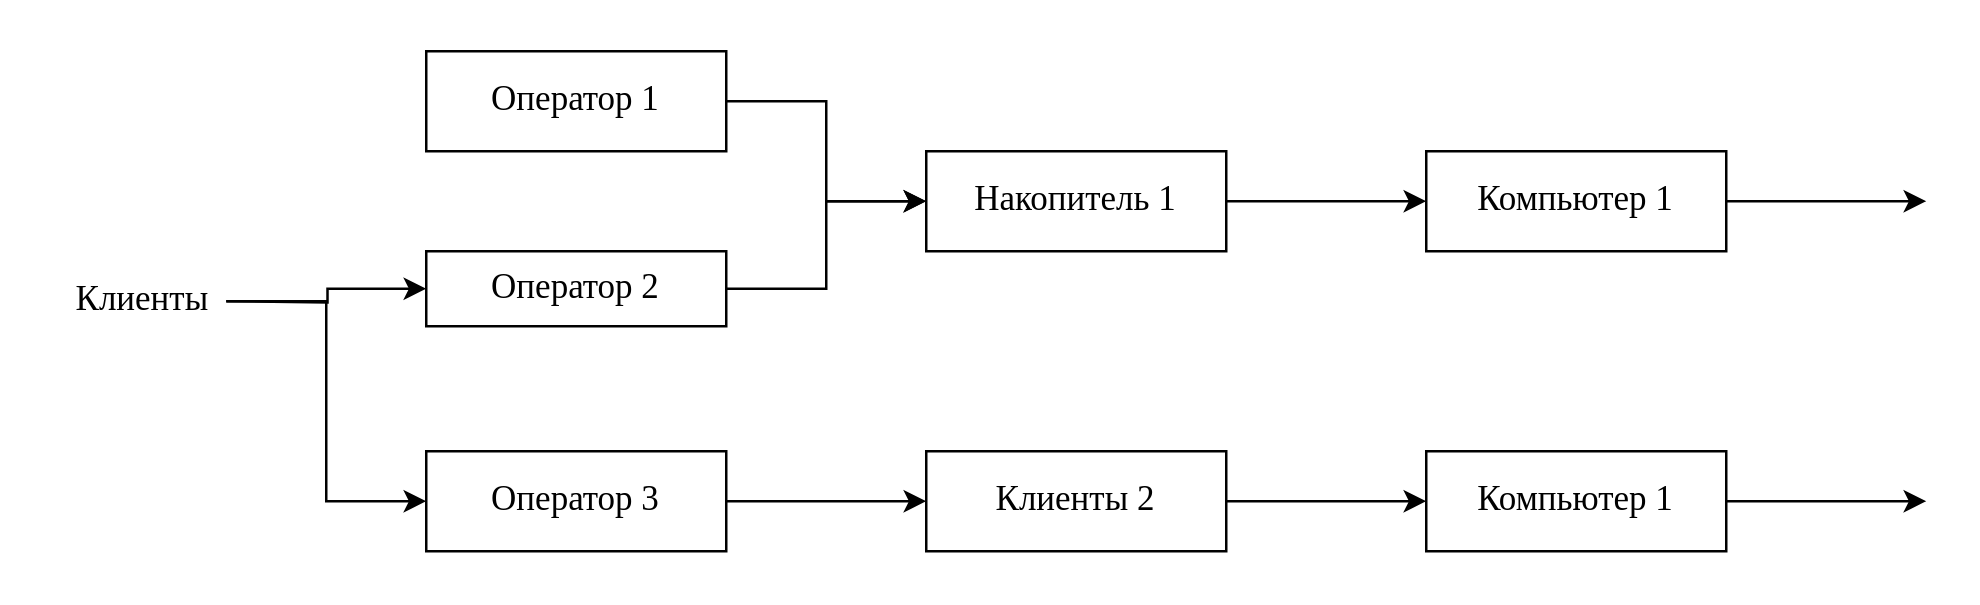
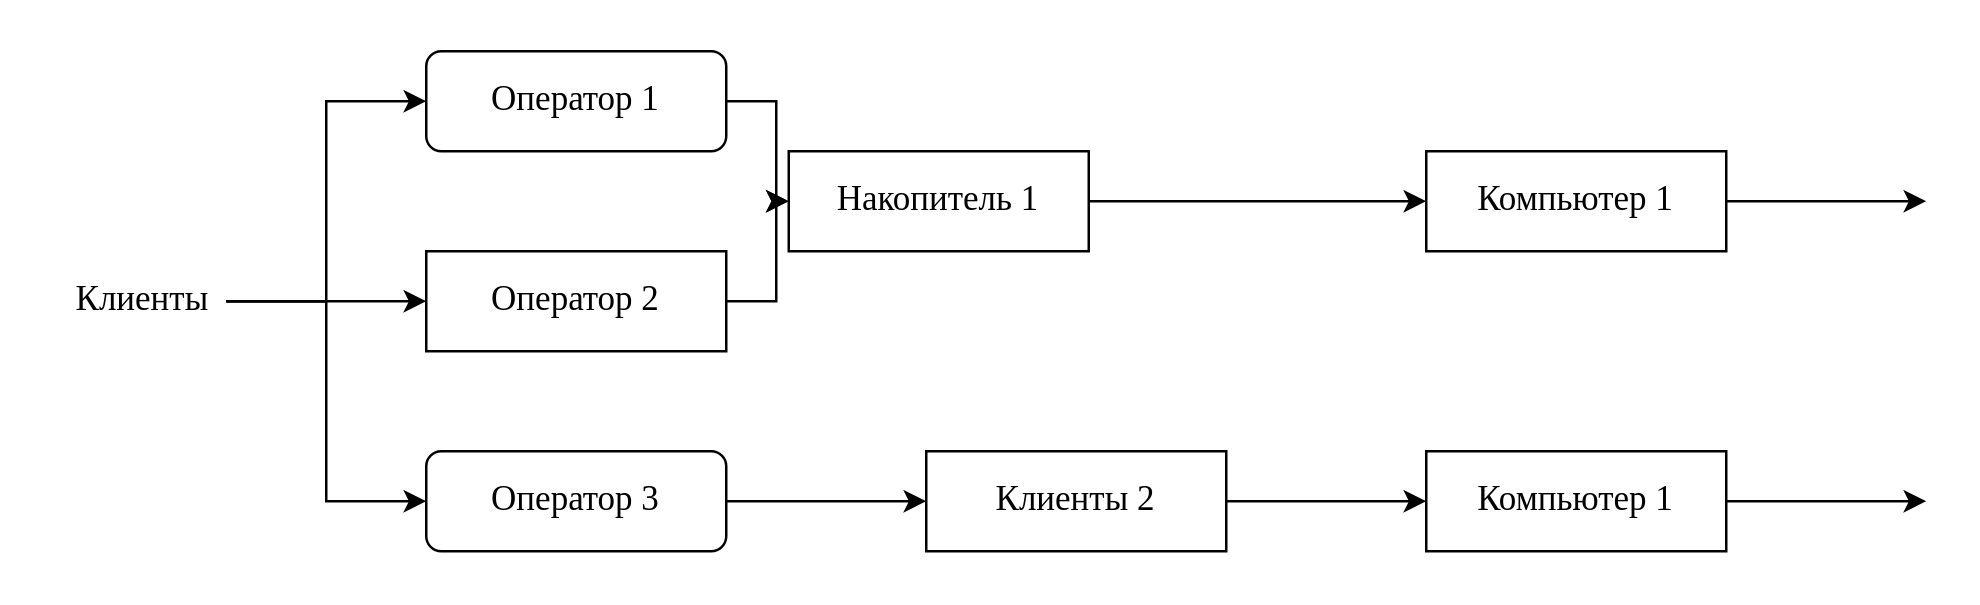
- <mxCell id="4" value="&lt;font style=&quot;font-size: 14px;&quot; face=&quot;Times New Roman&quot;&gt;Оператор 1&lt;/font&gt;" style="rounded=0;whiteSpace=wrap;html=1;" vertex="1" parent="1"><mxGeometry x="170" y="20" width="120" height="40" as="geometry" /></mxCell>
+ <mxCell id="4" value="&lt;font style=&quot;font-size: 14px;&quot; face=&quot;Times New Roman&quot;&gt;Оператор 1&lt;/font&gt;" style="whiteSpace=wrap;html=1;rounded=1;" vertex="1" parent="1"><mxGeometry x="170" y="20" width="120" height="40" as="geometry" /></mxCell>
+ <mxCell id="3" style="edgeStyle=orthogonalEdgeStyle;rounded=0;orthogonalLoop=1;jettySize=auto;html=1;exitX=0;exitY=0.5;exitDx=0;exitDy=0;entryX=1;entryY=0.5;entryDx=0;entryDy=0;fontFamily=Times New Roman;fontSize=14;startArrow=classic;startFill=1;endArrow=none;endFill=0;" edge="1" parent="1" source="4" target="19"><mxGeometry relative="1" as="geometry" /></mxCell>
- <mxCell id="16" value="&lt;font style=&quot;font-size: 14px;&quot; face=&quot;Times New Roman&quot;&gt;Накопитель 1&lt;/font&gt;" style="rounded=0;whiteSpace=wrap;html=1;" vertex="1" parent="1"><mxGeometry x="370" y="60" width="120" height="40" as="geometry" /></mxCell>
+ <mxCell id="16" value="&lt;font style=&quot;font-size: 14px;&quot; face=&quot;Times New Roman&quot;&gt;Накопитель 1&lt;/font&gt;" style="rounded=0;whiteSpace=wrap;html=1;" vertex="1" parent="1"><mxGeometry x="315" y="60" width="120" height="40" as="geometry" /></mxCell>
- <mxCell id="7" value="&lt;font style=&quot;font-size: 14px;&quot; face=&quot;Times New Roman&quot;&gt;Оператор 2&lt;br&gt;&lt;/font&gt;" style="rounded=0;whiteSpace=wrap;html=1;" vertex="1" parent="1"><mxGeometry x="170" y="100" width="120" height="30" as="geometry" /></mxCell>
+ <mxCell id="7" value="&lt;font style=&quot;font-size: 14px;&quot; face=&quot;Times New Roman&quot;&gt;Оператор 2&lt;br&gt;&lt;/font&gt;" style="rounded=0;whiteSpace=wrap;html=1;" vertex="1" parent="1"><mxGeometry x="170" y="100" width="120" height="40" as="geometry" /></mxCell>
- <mxCell id="10" value="&lt;font style=&quot;font-size: 14px;&quot; face=&quot;Times New Roman&quot;&gt;Оператор 3&lt;br&gt;&lt;/font&gt;" style="rounded=0;whiteSpace=wrap;html=1;" vertex="1" parent="1"><mxGeometry x="170" y="180" width="120" height="40" as="geometry" /></mxCell>
+ <mxCell id="10" value="&lt;font style=&quot;font-size: 14px;&quot; face=&quot;Times New Roman&quot;&gt;Оператор 3&lt;br&gt;&lt;/font&gt;" style="whiteSpace=wrap;html=1;rounded=1;" vertex="1" parent="1"><mxGeometry x="170" y="180" width="120" height="40" as="geometry" /></mxCell>
